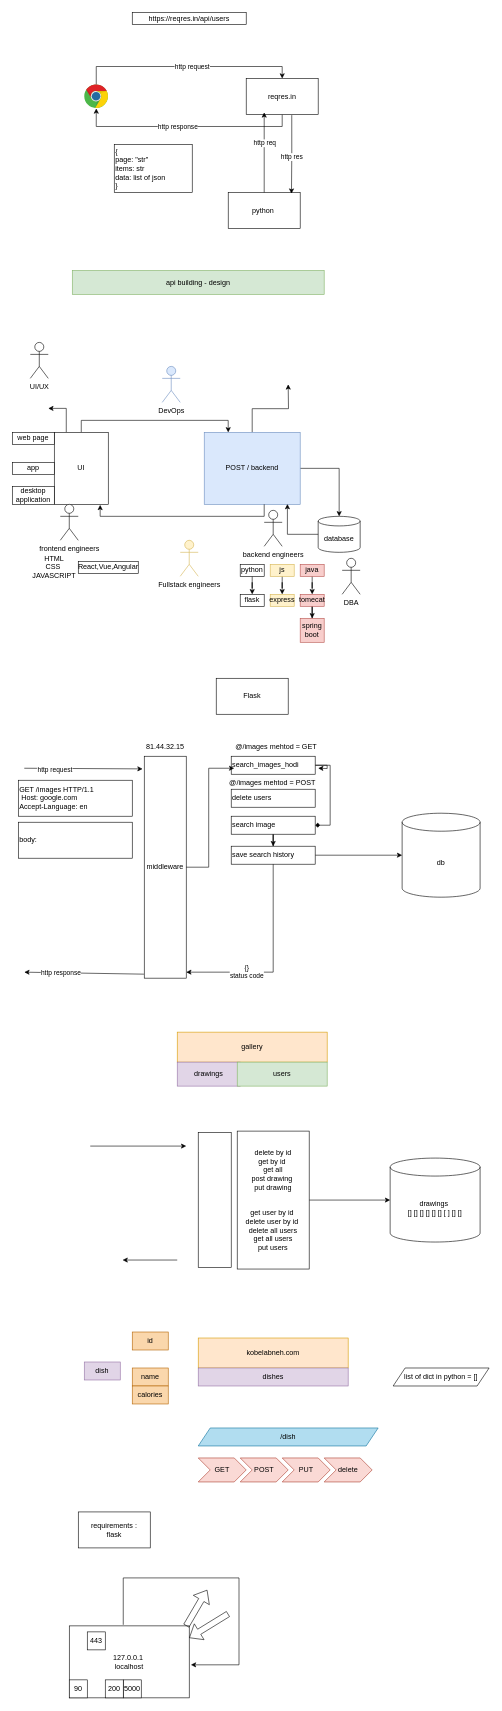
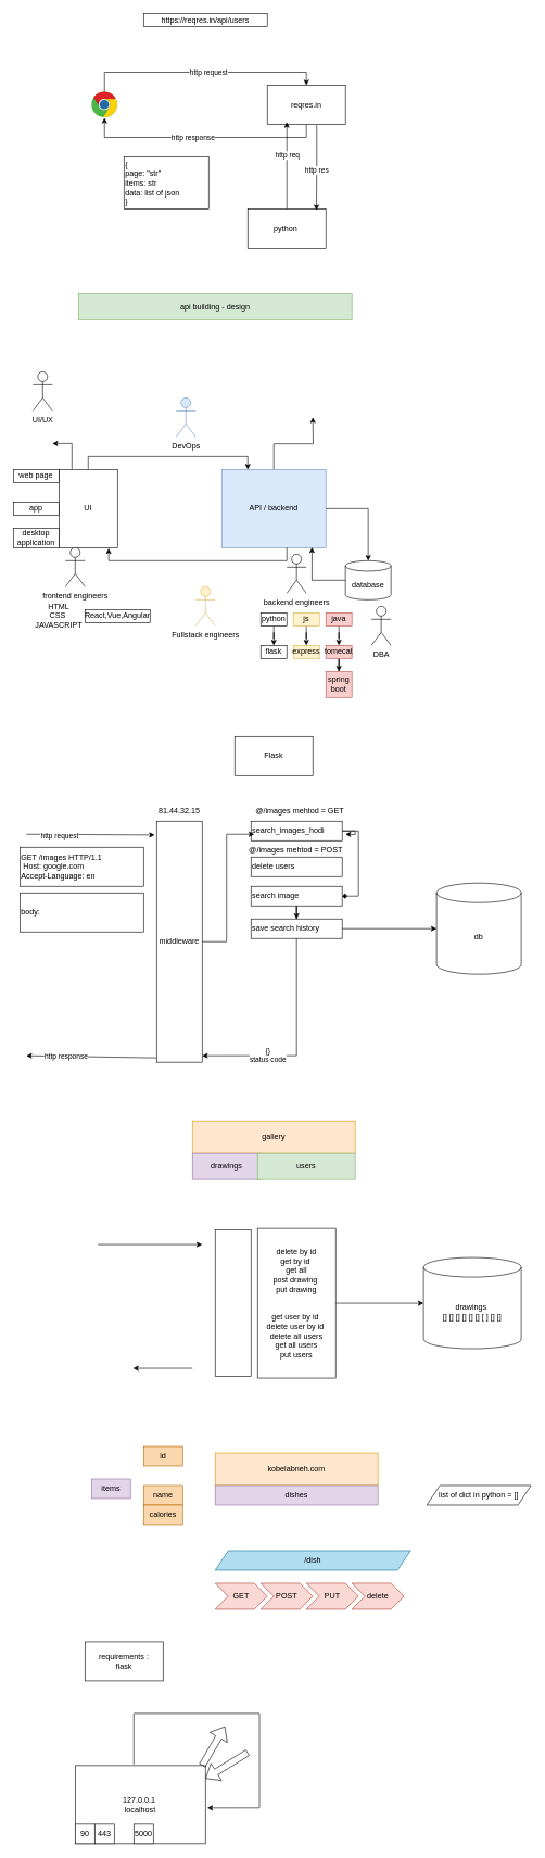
- <mxCell id="21" value="POST / backend" style="rounded=0;whiteSpace=wrap;html=1;fillColor=#dae8fc;strokeColor=#6c8ebf;" vertex="1" parent="1"><mxGeometry x="340" y="720" width="160" height="120" as="geometry" /></mxCell>
+ <mxCell id="21" value="API / backend" style="rounded=0;whiteSpace=wrap;html=1;fillColor=#dae8fc;strokeColor=#6c8ebf;" vertex="1" parent="1"><mxGeometry x="340" y="720" width="160" height="120" as="geometry" /></mxCell>
- <mxCell id="82" value="dish" style="rounded=0;whiteSpace=wrap;html=1;fillColor=#e1d5e7;strokeColor=#9673a6;" vertex="1" parent="1"><mxGeometry x="140" y="2270" width="60" height="30" as="geometry" /></mxCell>
+ <mxCell id="82" value="items" style="rounded=0;whiteSpace=wrap;html=1;fillColor=#e1d5e7;strokeColor=#9673a6;" vertex="1" parent="1"><mxGeometry x="140" y="2270" width="60" height="30" as="geometry" /></mxCell>
- <mxCell id="94" value="443" style="rounded=0;whiteSpace=wrap;html=1;" vertex="1" parent="1"><mxGeometry x="145" y="2720" width="30" height="30" as="geometry" /></mxCell>
+ <mxCell id="94" value="443" style="rounded=0;whiteSpace=wrap;html=1;" vertex="1" parent="1"><mxGeometry x="145" y="2800" width="30" height="30" as="geometry" /></mxCell>
- <mxCell id="96" value="200" style="rounded=0;whiteSpace=wrap;html=1;" vertex="1" parent="1"><mxGeometry x="175" y="2800" width="30" height="30" as="geometry" /></mxCell>
